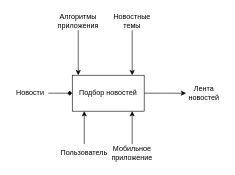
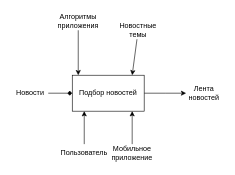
- <mxCell id="5" value="Новостные темы" style="text;html=1;align=center;verticalAlign=middle;whiteSpace=wrap;rounded=0;" parent="1" vertex="1"><mxGeometry x="190" y="20" width="60" height="30" as="geometry" /></mxCell>
+ <mxCell id="5" value="Новостные темы" style="text;html=1;align=center;verticalAlign=middle;whiteSpace=wrap;rounded=0;" parent="1" vertex="1"><mxGeometry x="200" y="35" width="60" height="30" as="geometry" /></mxCell>
